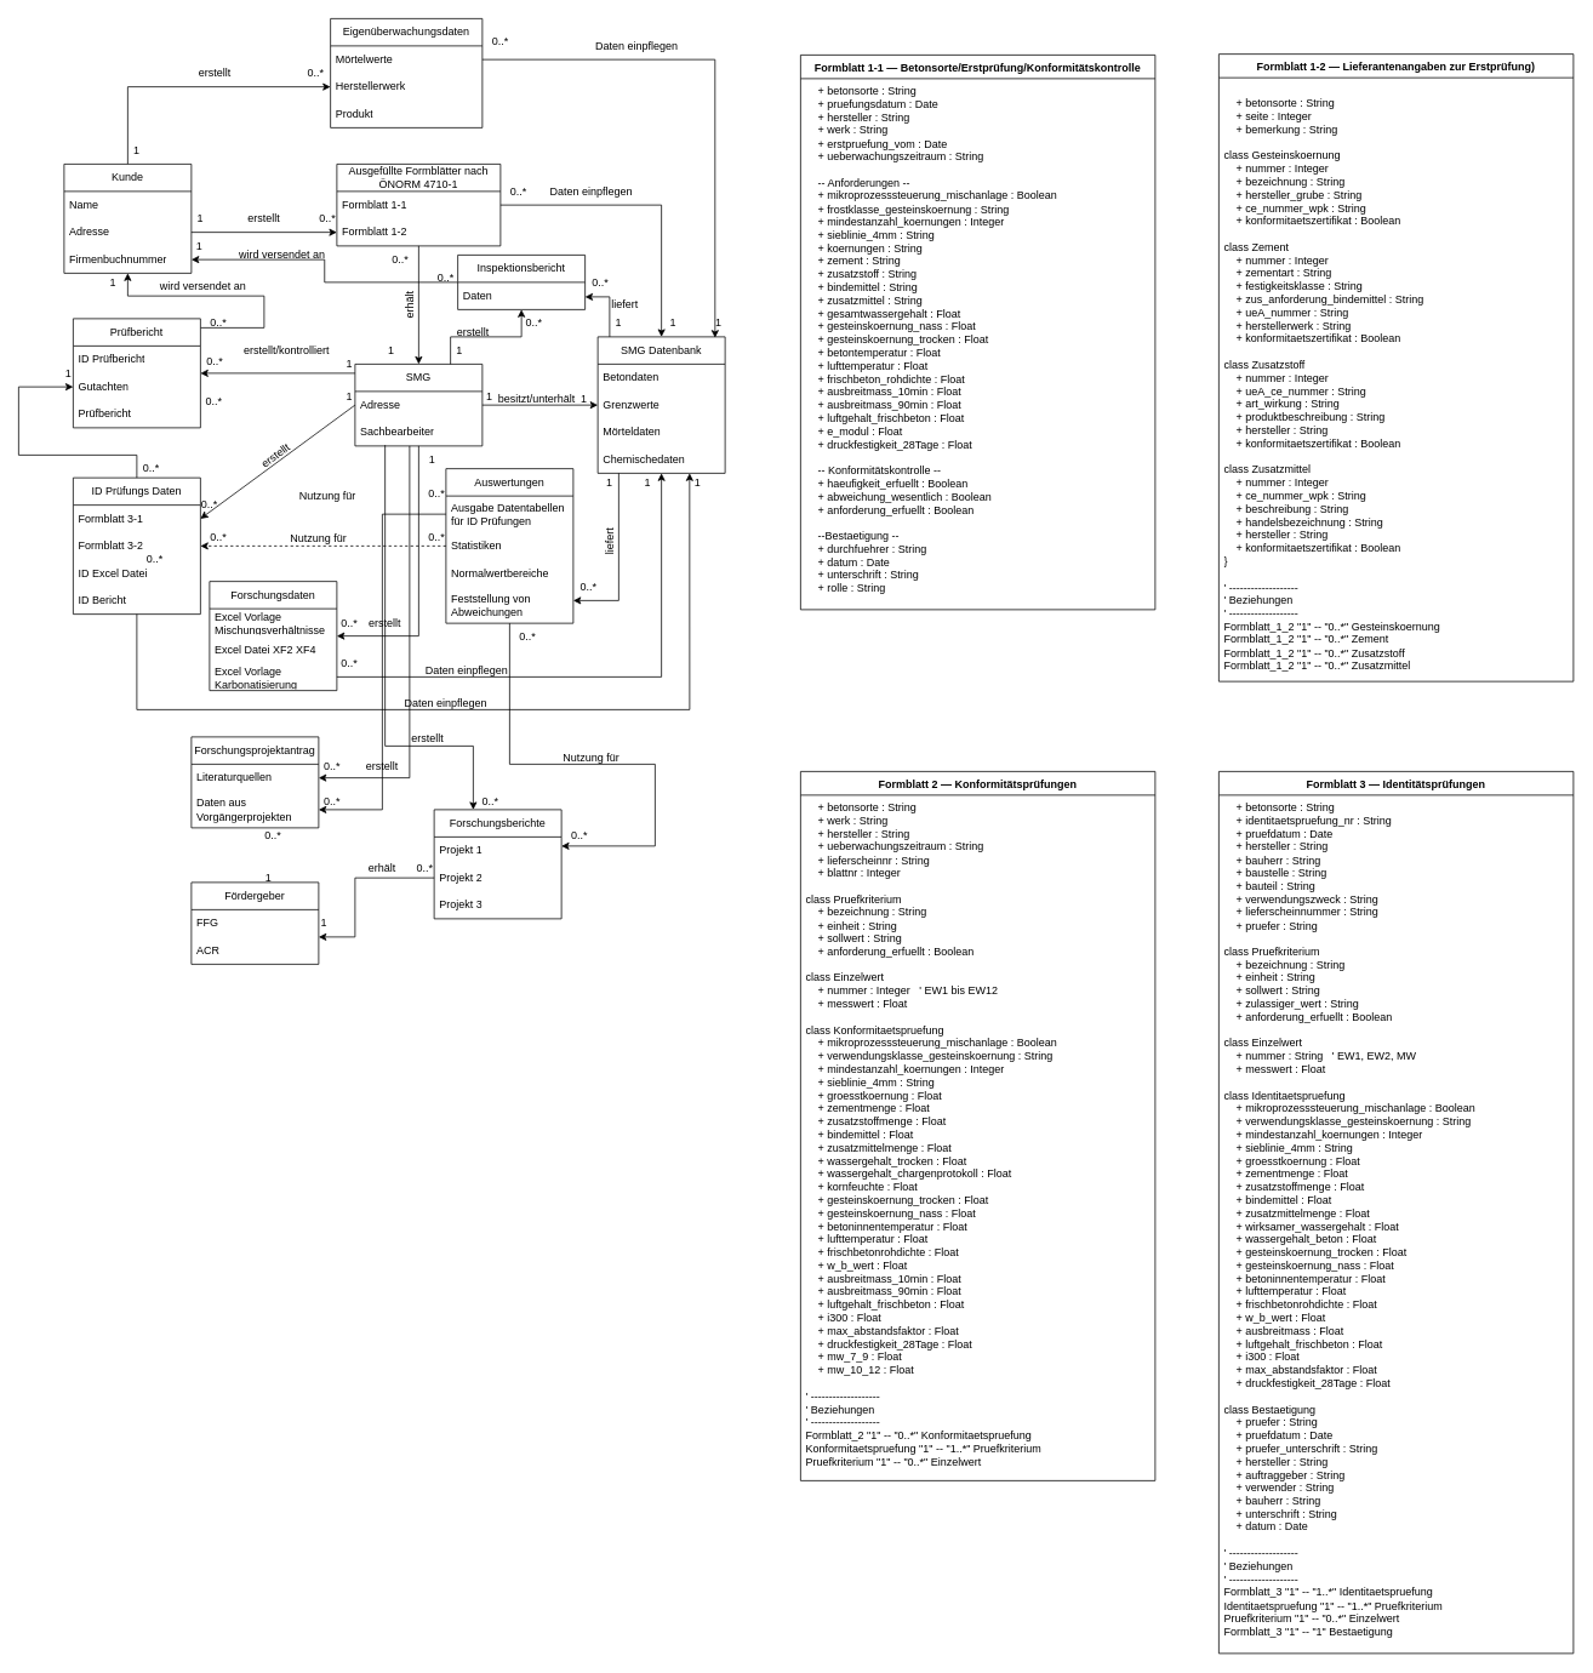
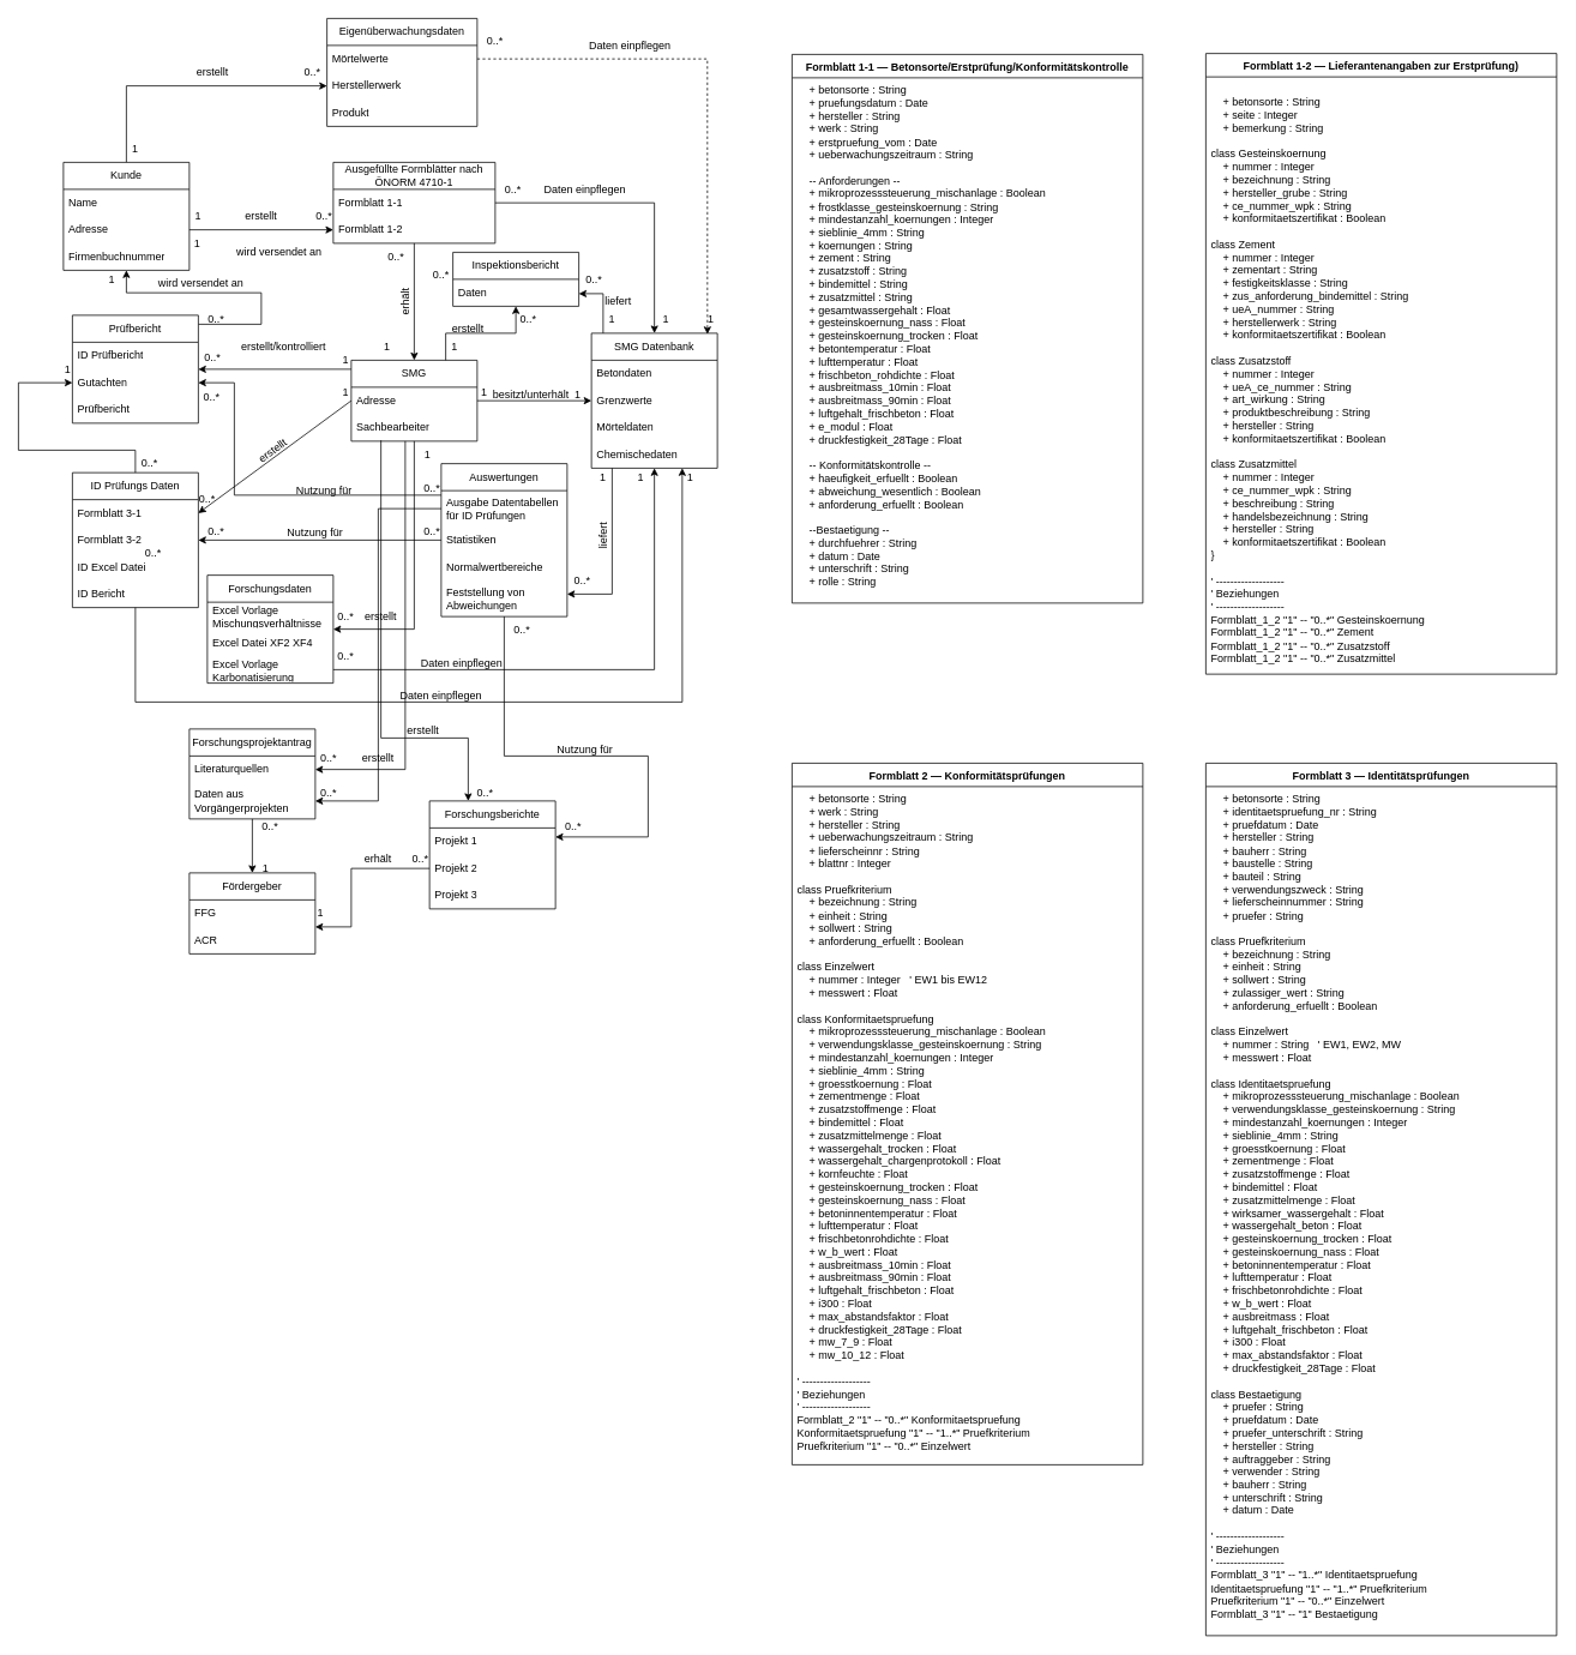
- <mxCell id="114" style="edgeStyle=orthogonalEdgeStyle;rounded=0;orthogonalLoop=1;jettySize=auto;html=1;entryX=0.921;entryY=0.007;entryDx=0;entryDy=0;entryPerimeter=0;exitX=1;exitY=0.5;exitDx=0;exitDy=0;" parent="1" source="108" target="36" edge="1"><mxGeometry relative="1" as="geometry"><mxPoint x="540" y="79.47" as="sourcePoint" /><mxPoint x="780.96" y="370.52" as="targetPoint" /></mxGeometry></mxCell>
+ <mxCell id="114" style="edgeStyle=orthogonalEdgeStyle;rounded=0;orthogonalLoop=1;jettySize=auto;html=1;entryX=0.921;entryY=0.007;entryDx=0;entryDy=0;entryPerimeter=0;exitX=1;exitY=0.5;exitDx=0;exitDy=0;dashed=1;" parent="1" source="108" target="36" edge="1"><mxGeometry relative="1" as="geometry"><mxPoint x="540" y="79.47" as="sourcePoint" /><mxPoint x="780.96" y="370.52" as="targetPoint" /></mxGeometry></mxCell>
- <mxCell id="118" style="edgeStyle=orthogonalEdgeStyle;rounded=0;orthogonalLoop=1;jettySize=auto;html=1;" parent="1" source="119" target="6" edge="1"><mxGeometry relative="1" as="geometry" /></mxCell>
+ <mxCell id="62" style="edgeStyle=orthogonalEdgeStyle;rounded=0;orthogonalLoop=1;jettySize=auto;html=1;entryX=1;entryY=0.5;entryDx=0;entryDy=0;" parent="1" source="63" target="91" edge="1"><mxGeometry relative="1" as="geometry"><Array as="points"><mxPoint x="260" y="550" /><mxPoint x="260" y="425" /></Array></mxGeometry></mxCell>
- <mxCell id="87" value="" style="endArrow=classic;html=1;rounded=0;dashed=1;" parent="1" source="63" target="20" edge="1"><mxGeometry width="50" height="50" relative="1" as="geometry"><mxPoint x="990" y="610" as="sourcePoint" /><mxPoint x="210" y="600" as="targetPoint" /></mxGeometry></mxCell>
+ <mxCell id="87" value="" style="endArrow=classic;html=1;rounded=0;" parent="1" source="63" target="20" edge="1"><mxGeometry width="50" height="50" relative="1" as="geometry"><mxPoint x="990" y="610" as="sourcePoint" /><mxPoint x="210" y="600" as="targetPoint" /></mxGeometry></mxCell>
+ <mxCell id="139" style="edgeStyle=orthogonalEdgeStyle;rounded=0;orthogonalLoop=1;jettySize=auto;html=1;entryX=0.5;entryY=0;entryDx=0;entryDy=0;" edge="1" parent="1" source="140" target="136"><mxGeometry relative="1" as="geometry" /></mxCell>
